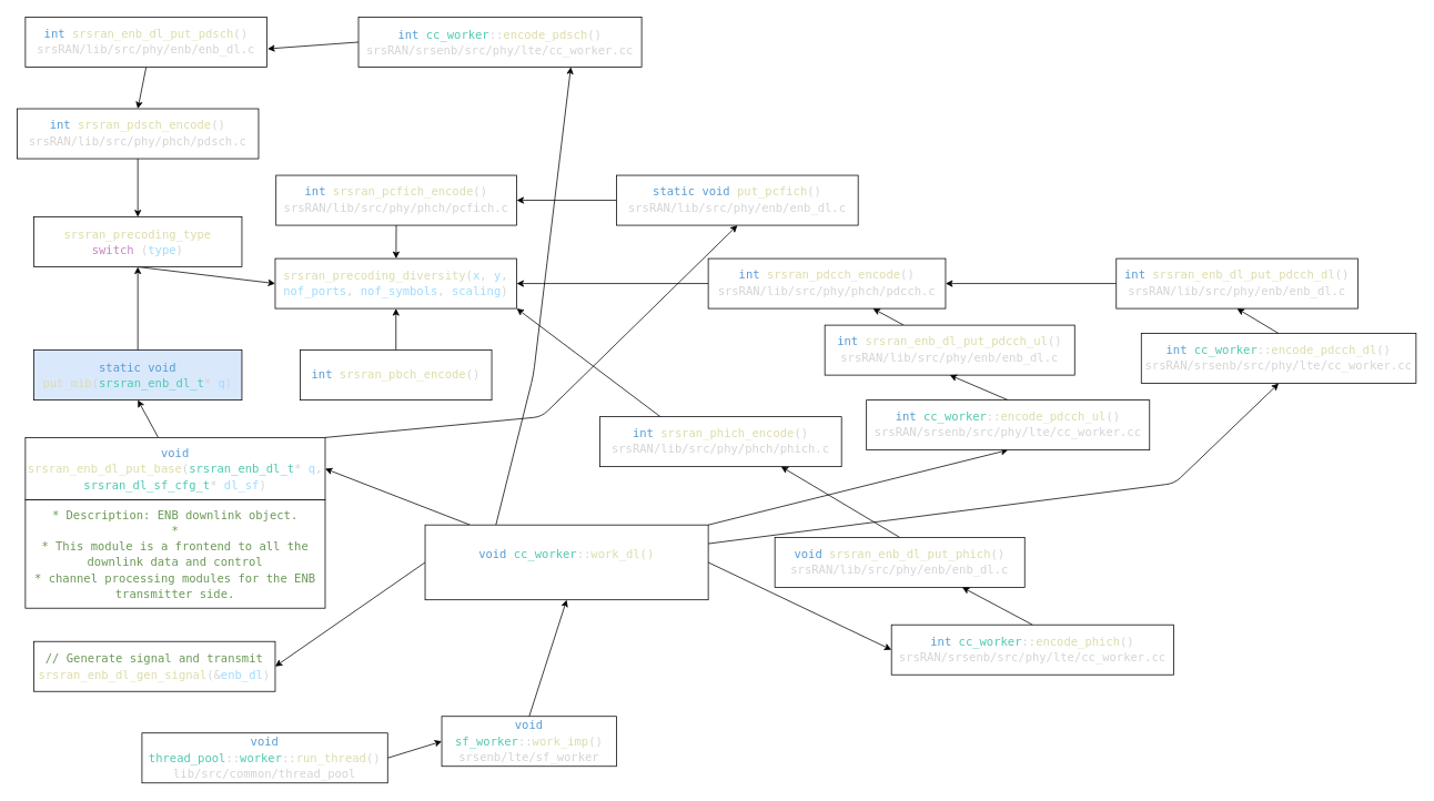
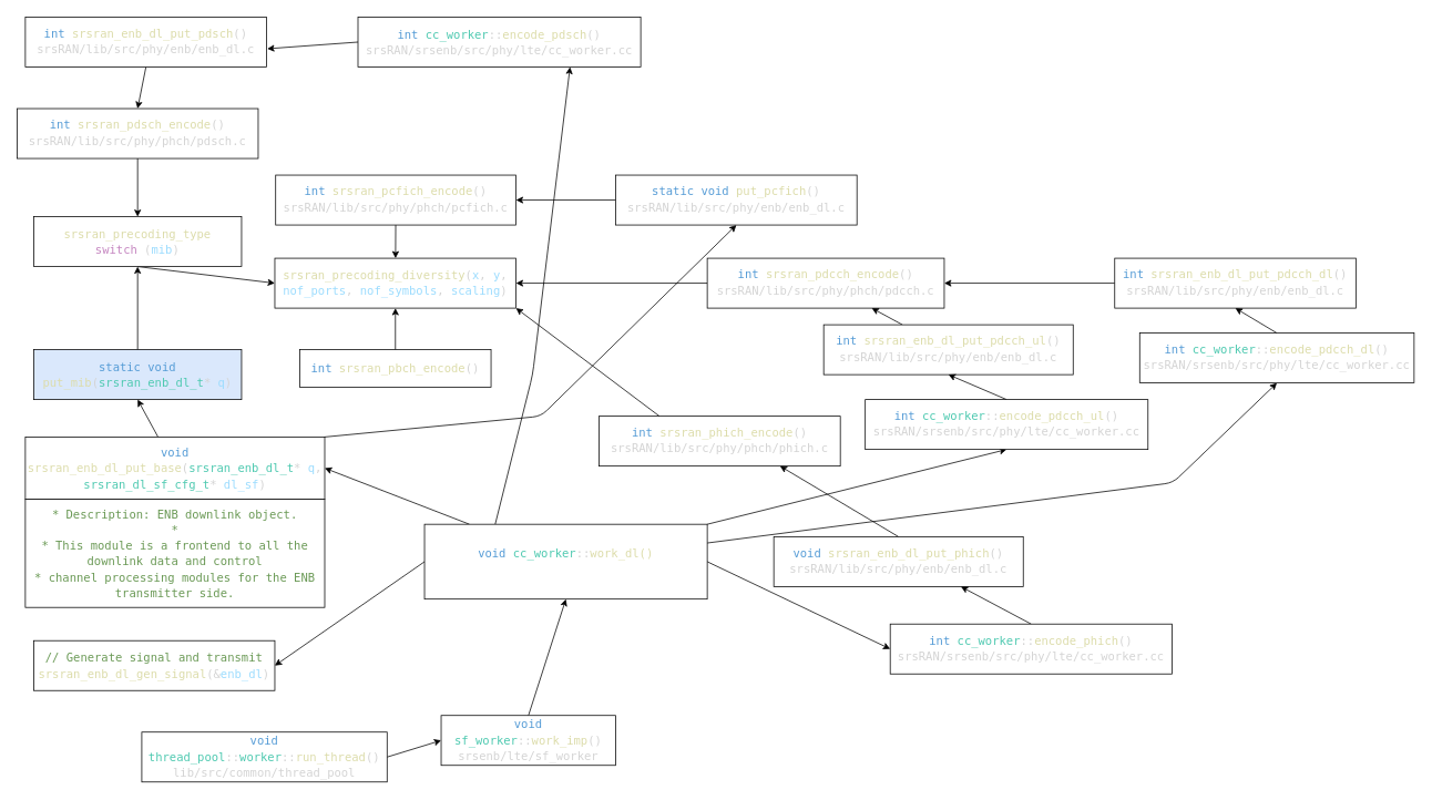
- <mxCell id="3" value="&lt;div style=&quot;color: rgb(212, 212, 212); font-family: &amp;quot;Droid Sans Mono&amp;quot;, &amp;quot;monospace&amp;quot;, monospace; font-weight: normal; font-size: 14px; line-height: 19px;&quot;&gt;&lt;div&gt;&lt;span style=&quot;color: #dcdcaa;&quot;&gt;srsran_precoding_type&lt;/span&gt;&lt;/div&gt;&lt;div&gt;&lt;div style=&quot;line-height: 19px;&quot;&gt;&lt;span style=&quot;color: #c586c0;&quot;&gt;switch&lt;/span&gt; (&lt;span style=&quot;color: #9cdcfe;&quot;&gt;type&lt;/span&gt;)&lt;/div&gt;&lt;/div&gt;&lt;/div&gt;" style="rounded=0;whiteSpace=wrap;html=1;labelBackgroundColor=none;" parent="1" vertex="1"><mxGeometry x="40" y="260" width="250" height="60" as="geometry" /></mxCell>
+ <mxCell id="3" value="&lt;div style=&quot;color: rgb(212, 212, 212); font-family: &amp;quot;Droid Sans Mono&amp;quot;, &amp;quot;monospace&amp;quot;, monospace; font-weight: normal; font-size: 14px; line-height: 19px;&quot;&gt;&lt;div&gt;&lt;span style=&quot;color: #dcdcaa;&quot;&gt;srsran_precoding_type&lt;/span&gt;&lt;/div&gt;&lt;div&gt;&lt;div style=&quot;line-height: 19px;&quot;&gt;&lt;span style=&quot;color: #c586c0;&quot;&gt;switch&lt;/span&gt; (&lt;span style=&quot;color: #9cdcfe;&quot;&gt;mib&lt;/span&gt;)&lt;/div&gt;&lt;/div&gt;&lt;/div&gt;" style="rounded=0;whiteSpace=wrap;html=1;labelBackgroundColor=none;" parent="1" vertex="1"><mxGeometry x="40" y="260" width="250" height="60" as="geometry" /></mxCell>
- <mxCell id="6" value="&lt;div style=&quot;font-family: &amp;quot;Droid Sans Mono&amp;quot;, &amp;quot;monospace&amp;quot;, monospace; font-weight: normal; font-size: 14px; line-height: 19px; color: rgb(212, 212, 212);&quot;&gt;&lt;div&gt;&lt;span style=&quot;color: #569cd6;&quot;&gt;int&lt;/span&gt;&lt;span style=&quot;color: #d4d4d4;&quot;&gt; &lt;/span&gt;&lt;span style=&quot;color: #dcdcaa;&quot;&gt;srsran_pbch_encode&lt;/span&gt;&lt;span style=&quot;color: #d4d4d4;&quot;&gt;()&lt;/span&gt;&lt;/div&gt;&lt;/div&gt;" style="rounded=0;whiteSpace=wrap;html=1;labelBackgroundColor=none;" parent="1" vertex="1"><mxGeometry x="360" y="420" width="230" height="60" as="geometry" /></mxCell>
+ <mxCell id="6" value="&lt;div style=&quot;font-family: &amp;quot;Droid Sans Mono&amp;quot;, &amp;quot;monospace&amp;quot;, monospace; font-weight: normal; font-size: 14px; line-height: 19px; color: rgb(212, 212, 212);&quot;&gt;&lt;div&gt;&lt;span style=&quot;color: #569cd6;&quot;&gt;int&lt;/span&gt;&lt;span style=&quot;color: #d4d4d4;&quot;&gt; &lt;/span&gt;&lt;span style=&quot;color: #dcdcaa;&quot;&gt;srsran_pbch_encode&lt;/span&gt;&lt;span style=&quot;color: #d4d4d4;&quot;&gt;()&lt;/span&gt;&lt;/div&gt;&lt;/div&gt;" style="rounded=0;whiteSpace=wrap;html=1;labelBackgroundColor=none;" parent="1" vertex="1"><mxGeometry x="360" y="420" width="230" height="45" as="geometry" /></mxCell>
